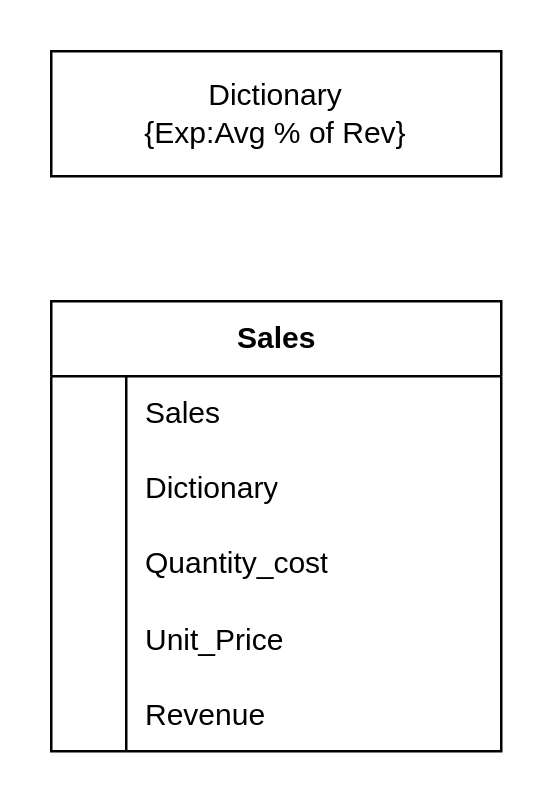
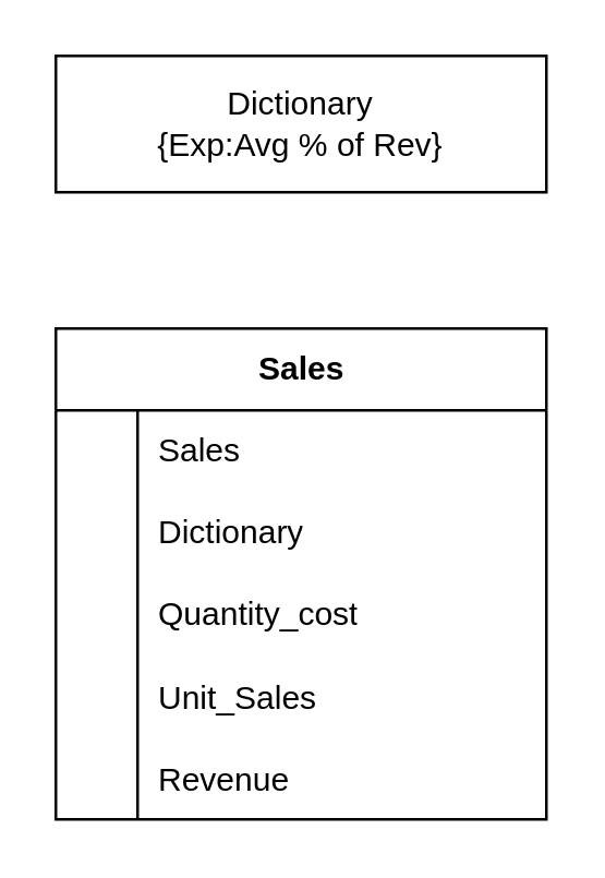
- <mxCell id="15" value="Unit_Price" style="shape=partialRectangle;connectable=0;fillColor=none;top=0;left=0;bottom=0;right=0;align=left;spacingLeft=6;overflow=hidden;" vertex="1" parent="13"><mxGeometry x="30" width="150" height="30" as="geometry"><mxRectangle width="150" height="30" as="alternateBounds" /></mxGeometry></mxCell>
+ <mxCell id="15" value="Unit_Sales" style="shape=partialRectangle;connectable=0;fillColor=none;top=0;left=0;bottom=0;right=0;align=left;spacingLeft=6;overflow=hidden;" vertex="1" parent="13"><mxGeometry x="30" width="150" height="30" as="geometry"><mxRectangle width="150" height="30" as="alternateBounds" /></mxGeometry></mxCell>
